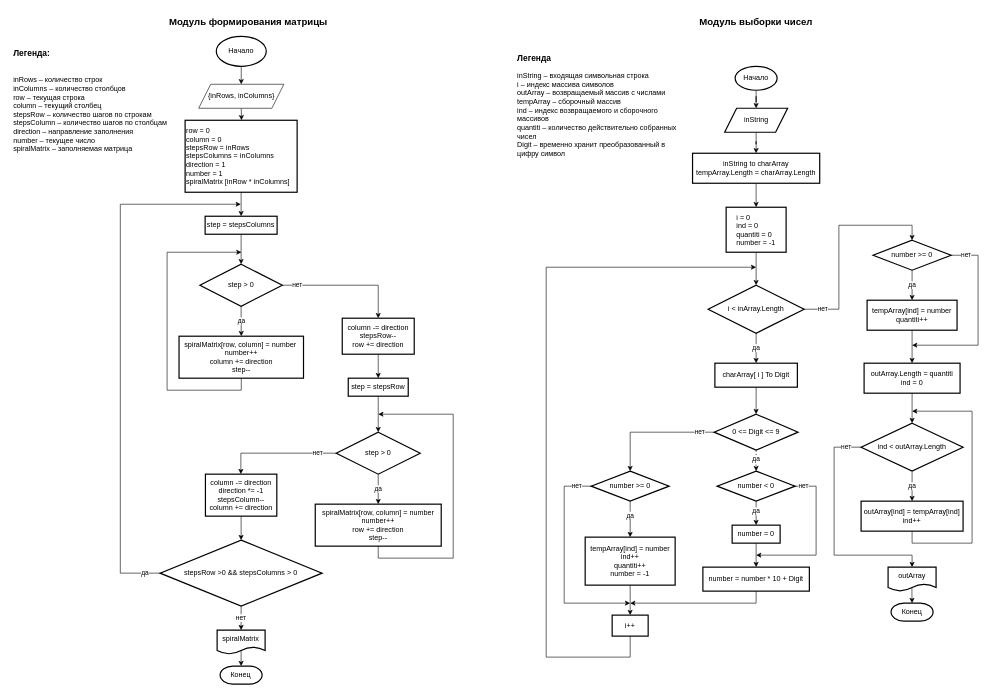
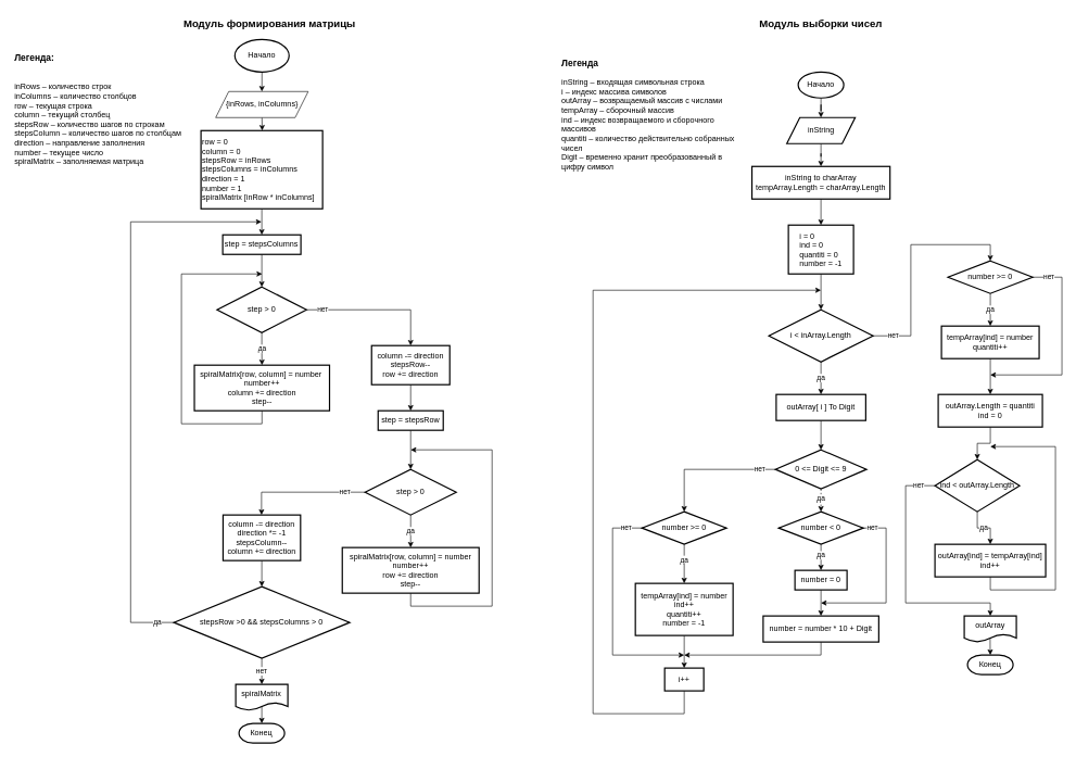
- <mxCell id="43" value="charArray[ i ] To Digit" style="rounded=1;whiteSpace=wrap;html=1;absoluteArcSize=1;arcSize=0;strokeWidth=2;" parent="1" vertex="1"><mxGeometry x="1191.26" y="605" width="137.5" height="40" as="geometry" /></mxCell>
+ <mxCell id="43" value="outArray[ i ] To Digit" style="rounded=1;whiteSpace=wrap;html=1;absoluteArcSize=1;arcSize=0;strokeWidth=2;" parent="1" vertex="1"><mxGeometry x="1191.26" y="605" width="137.5" height="40" as="geometry" /></mxCell>
- <mxCell id="71" value="ind &amp;lt; outArray.Length" style="rhombus;whiteSpace=wrap;html=1;strokeWidth=2;" parent="1" vertex="1"><mxGeometry x="1435" y="705" width="170" height="80" as="geometry" /></mxCell>
+ <mxCell id="71" value="ind &amp;lt; outArray.Length" style="rhombus;whiteSpace=wrap;html=1;strokeWidth=2;" parent="1" vertex="1"><mxGeometry x="1435" y="705" width="130" height="80" as="geometry" /></mxCell>
